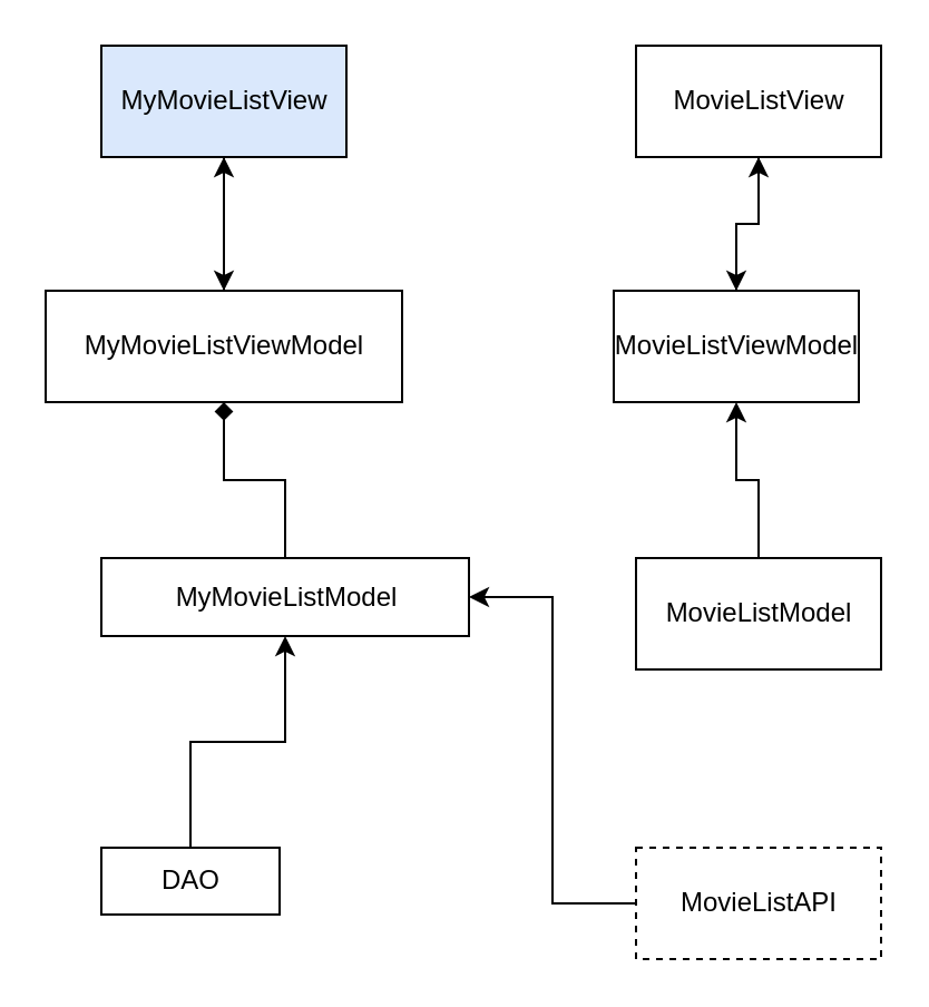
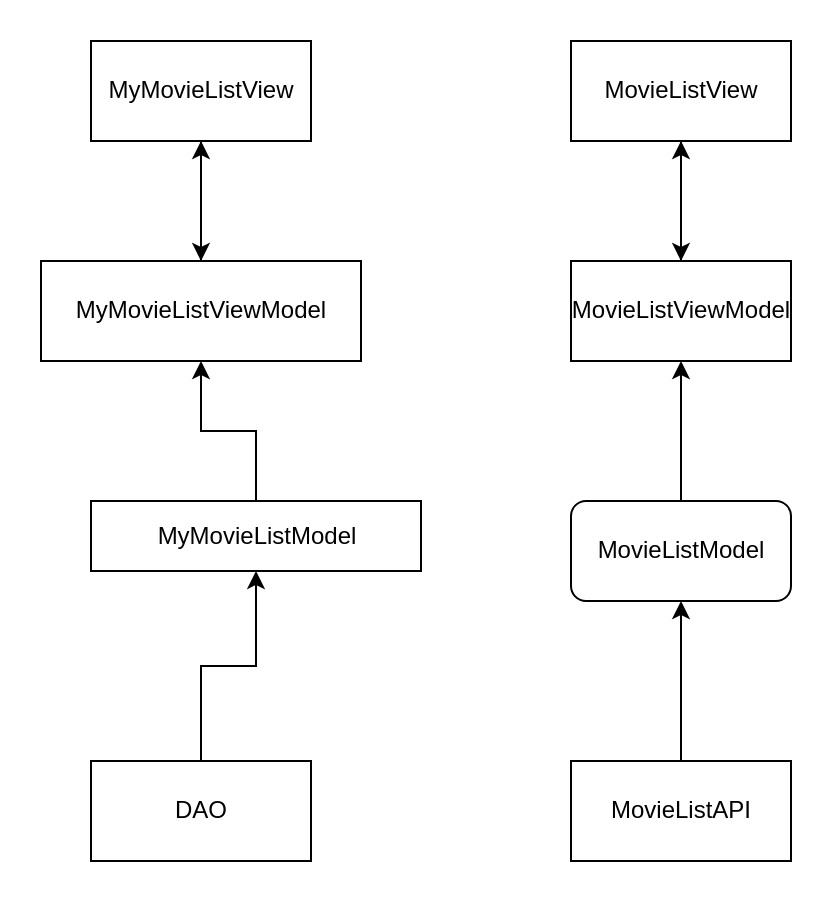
- <mxCell id="18" value="MyMovieListView" style="html=1;fillColor=#dae8fc;" vertex="1" parent="1"><mxGeometry x="45" y="20" width="110" height="50" as="geometry" /></mxCell>
+ <mxCell id="18" value="MyMovieListView" style="html=1;" vertex="1" parent="1"><mxGeometry x="45" y="20" width="110" height="50" as="geometry" /></mxCell>
- <mxCell id="5" value="MovieListViewModel" style="html=1;" vertex="1" parent="1"><mxGeometry x="275" y="130" width="110" height="50" as="geometry" /></mxCell>
+ <mxCell id="5" value="MovieListViewModel" style="html=1;" vertex="1" parent="1"><mxGeometry x="285" y="130" width="110" height="50" as="geometry" /></mxCell>
- <mxCell id="13" style="edgeStyle=orthogonalEdgeStyle;rounded=0;orthogonalLoop=1;jettySize=auto;html=1;endArrow=diamond;" edge="1" parent="1" source="14" target="16"><mxGeometry relative="1" as="geometry" /></mxCell>
+ <mxCell id="13" style="edgeStyle=orthogonalEdgeStyle;rounded=0;orthogonalLoop=1;jettySize=auto;html=1;" edge="1" parent="1" source="14" target="16"><mxGeometry relative="1" as="geometry" /></mxCell>
- <mxCell id="7" value="MovieListModel" style="html=1;" vertex="1" parent="1"><mxGeometry x="285" y="250" width="110" height="50" as="geometry" /></mxCell>
+ <mxCell id="7" value="MovieListModel" style="html=1;rounded=1;" vertex="1" parent="1"><mxGeometry x="285" y="250" width="110" height="50" as="geometry" /></mxCell>
- <mxCell id="9" style="edgeStyle=orthogonalEdgeStyle;rounded=0;orthogonalLoop=1;jettySize=auto;html=1;entryX=1;entryY=0.5;entryDx=0;entryDy=0;" edge="1" parent="1" source="10" target="14"><mxGeometry relative="1" as="geometry" /></mxCell>
+ <mxCell id="8" style="edgeStyle=orthogonalEdgeStyle;rounded=0;orthogonalLoop=1;jettySize=auto;html=1;entryX=0.5;entryY=1;entryDx=0;entryDy=0;" edge="1" parent="1" source="10" target="7"><mxGeometry relative="1" as="geometry" /></mxCell>
- <mxCell id="12" value="DAO" style="html=1;" vertex="1" parent="1"><mxGeometry x="45" y="380" width="80" height="30" as="geometry" /></mxCell>
+ <mxCell id="12" value="DAO" style="html=1;" vertex="1" parent="1"><mxGeometry x="45" y="380" width="110" height="50" as="geometry" /></mxCell>
- <mxCell id="10" value="MovieListAPI" style="html=1;dashed=1;" vertex="1" parent="1"><mxGeometry x="285" y="380" width="110" height="50" as="geometry" /></mxCell>
+ <mxCell id="10" value="MovieListAPI" style="html=1;" vertex="1" parent="1"><mxGeometry x="285" y="380" width="110" height="50" as="geometry" /></mxCell>
